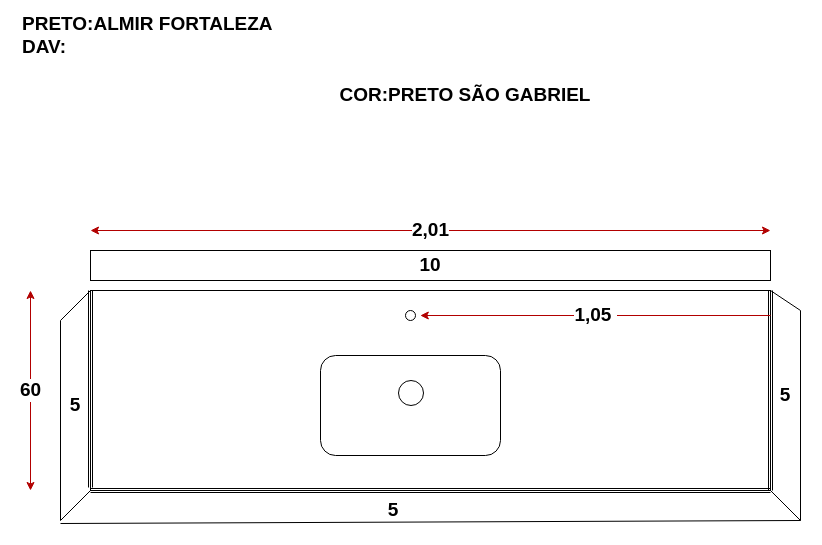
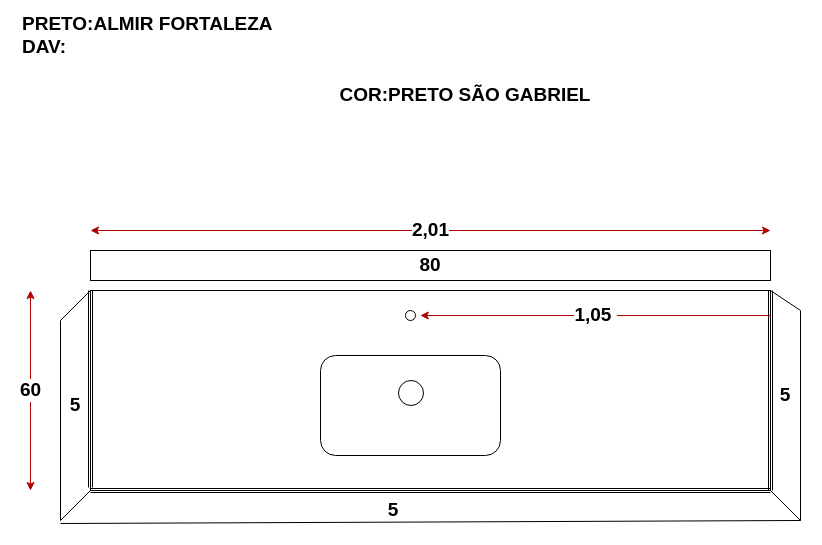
- <mxCell id="15" value="10" style="rounded=0;whiteSpace=wrap;html=1;fontStyle=1;fontSize=19;" vertex="1" parent="1"><mxGeometry x="90" y="250" width="680" height="30" as="geometry" /></mxCell>
+ <mxCell id="15" value="80" style="rounded=0;whiteSpace=wrap;html=1;fontStyle=1;fontSize=19;" vertex="1" parent="1"><mxGeometry x="90" y="250" width="680" height="30" as="geometry" /></mxCell>
